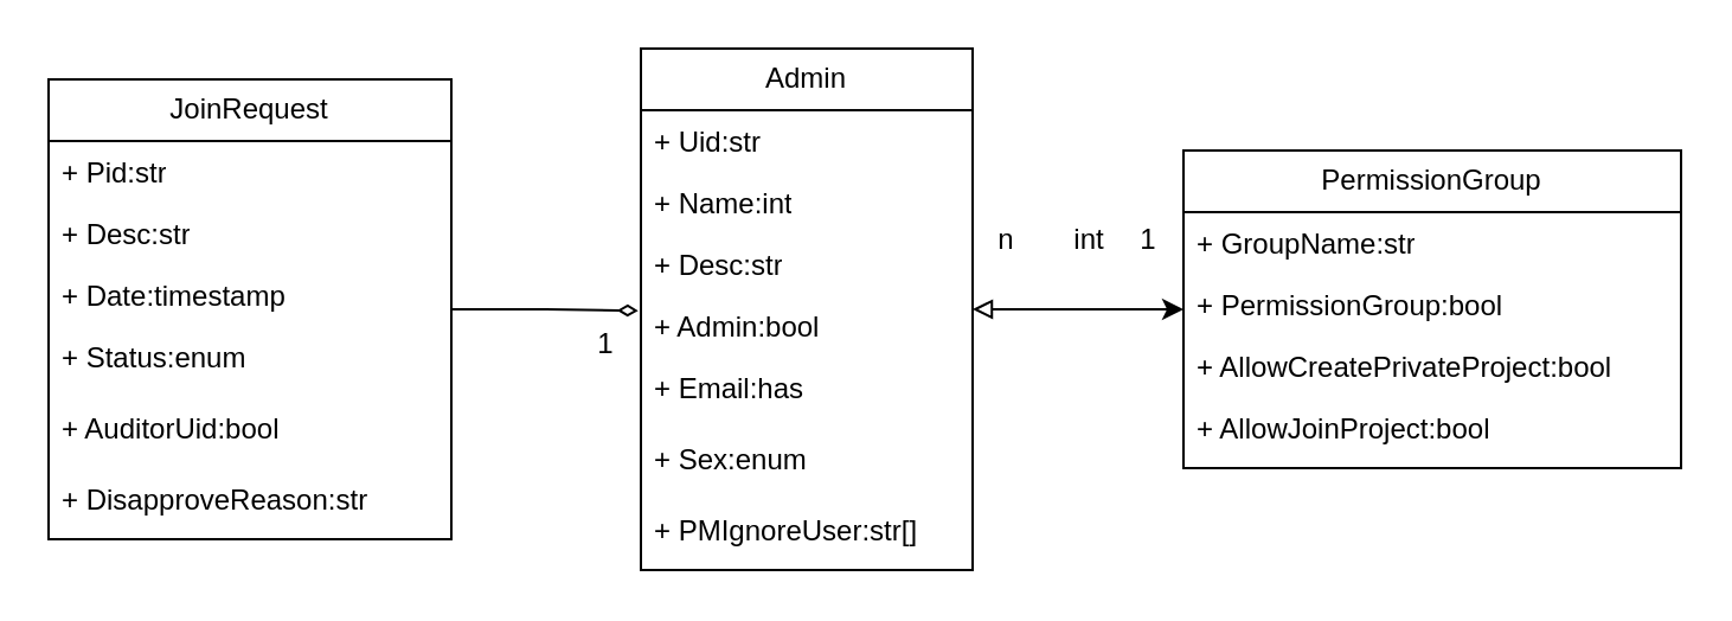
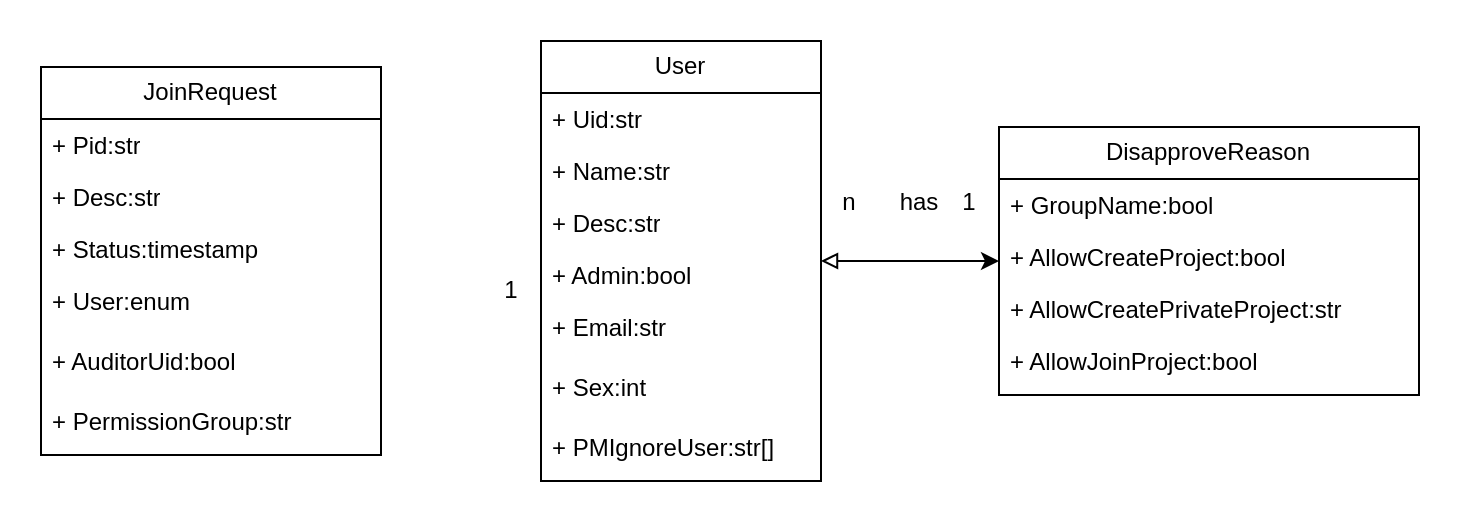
- <mxCell id="2" value="Admin" style="swimlane;fontStyle=0;childLayout=stackLayout;horizontal=1;startSize=26;fillColor=none;horizontalStack=0;resizeParent=1;resizeParentMax=0;resizeLast=0;collapsible=1;marginBottom=0;whiteSpace=wrap;html=1;" parent="1" vertex="1"><mxGeometry x="270" y="20" width="140" height="220" as="geometry" /></mxCell>
+ <mxCell id="2" value="User" style="swimlane;fontStyle=0;childLayout=stackLayout;horizontal=1;startSize=26;fillColor=none;horizontalStack=0;resizeParent=1;resizeParentMax=0;resizeLast=0;collapsible=1;marginBottom=0;whiteSpace=wrap;html=1;" parent="1" vertex="1"><mxGeometry x="270" y="20" width="140" height="220" as="geometry" /></mxCell>
- <mxCell id="19" value="PermissionGroup" style="swimlane;fontStyle=0;childLayout=stackLayout;horizontal=1;startSize=26;fillColor=none;horizontalStack=0;resizeParent=1;resizeParentMax=0;resizeLast=0;collapsible=1;marginBottom=0;whiteSpace=wrap;html=1;" parent="1" vertex="1"><mxGeometry x="499" y="63" width="210" height="134" as="geometry" /></mxCell>
+ <mxCell id="19" value="DisapproveReason" style="swimlane;fontStyle=0;childLayout=stackLayout;horizontal=1;startSize=26;fillColor=none;horizontalStack=0;resizeParent=1;resizeParentMax=0;resizeLast=0;collapsible=1;marginBottom=0;whiteSpace=wrap;html=1;" parent="1" vertex="1"><mxGeometry x="499" y="63" width="210" height="134" as="geometry" /></mxCell>
- <mxCell id="4" value="+ Name:int" style="text;strokeColor=none;fillColor=none;align=left;verticalAlign=top;spacingLeft=4;spacingRight=4;overflow=hidden;rotatable=0;points=[[0,0.5],[1,0.5]];portConstraint=eastwest;whiteSpace=wrap;html=1;" parent="2" vertex="1"><mxGeometry y="52" width="140" height="26" as="geometry" /></mxCell>
+ <mxCell id="4" value="+ Name:str" style="text;strokeColor=none;fillColor=none;align=left;verticalAlign=top;spacingLeft=4;spacingRight=4;overflow=hidden;rotatable=0;points=[[0,0.5],[1,0.5]];portConstraint=eastwest;whiteSpace=wrap;html=1;" parent="2" vertex="1"><mxGeometry y="52" width="140" height="26" as="geometry" /></mxCell>
- <mxCell id="27" value="int" style="text;html=1;align=center;verticalAlign=middle;resizable=0;points=[];autosize=1;strokeColor=none;fillColor=none;" parent="1" vertex="1"><mxGeometry x="439" y="86" width="40" height="30" as="geometry" /></mxCell>
+ <mxCell id="27" value="has" style="text;html=1;align=center;verticalAlign=middle;resizable=0;points=[];autosize=1;strokeColor=none;fillColor=none;" parent="1" vertex="1"><mxGeometry x="439" y="86" width="40" height="30" as="geometry" /></mxCell>
- <mxCell id="20" value="+ GroupName:str" style="text;strokeColor=none;fillColor=none;align=left;verticalAlign=top;spacingLeft=4;spacingRight=4;overflow=hidden;rotatable=0;points=[[0,0.5],[1,0.5]];portConstraint=eastwest;whiteSpace=wrap;html=1;" parent="19" vertex="1"><mxGeometry y="26" width="210" height="26" as="geometry" /></mxCell>
+ <mxCell id="20" value="+ GroupName:bool" style="text;strokeColor=none;fillColor=none;align=left;verticalAlign=top;spacingLeft=4;spacingRight=4;overflow=hidden;rotatable=0;points=[[0,0.5],[1,0.5]];portConstraint=eastwest;whiteSpace=wrap;html=1;" parent="19" vertex="1"><mxGeometry y="26" width="210" height="26" as="geometry" /></mxCell>
- <mxCell id="14" value="+ Date:timestamp" style="text;strokeColor=none;fillColor=none;align=left;verticalAlign=top;spacingLeft=4;spacingRight=4;overflow=hidden;rotatable=0;points=[[0,0.5],[1,0.5]];portConstraint=eastwest;whiteSpace=wrap;html=1;" parent="11" vertex="1"><mxGeometry y="78" width="170" height="26" as="geometry" /></mxCell>
+ <mxCell id="14" value="+ Status:timestamp" style="text;strokeColor=none;fillColor=none;align=left;verticalAlign=top;spacingLeft=4;spacingRight=4;overflow=hidden;rotatable=0;points=[[0,0.5],[1,0.5]];portConstraint=eastwest;whiteSpace=wrap;html=1;" parent="11" vertex="1"><mxGeometry y="78" width="170" height="26" as="geometry" /></mxCell>
- <mxCell id="21" value="+ PermissionGroup:bool" style="text;strokeColor=none;fillColor=none;align=left;verticalAlign=top;spacingLeft=4;spacingRight=4;overflow=hidden;rotatable=0;points=[[0,0.5],[1,0.5]];portConstraint=eastwest;whiteSpace=wrap;html=1;" parent="19" vertex="1"><mxGeometry y="52" width="210" height="26" as="geometry" /></mxCell>
+ <mxCell id="21" value="+ AllowCreateProject:bool" style="text;strokeColor=none;fillColor=none;align=left;verticalAlign=top;spacingLeft=4;spacingRight=4;overflow=hidden;rotatable=0;points=[[0,0.5],[1,0.5]];portConstraint=eastwest;whiteSpace=wrap;html=1;" parent="19" vertex="1"><mxGeometry y="52" width="210" height="26" as="geometry" /></mxCell>
- <mxCell id="10" style="edgeStyle=orthogonalEdgeStyle;rounded=0;orthogonalLoop=1;jettySize=auto;html=1;endArrow=diamondThin;endFill=0;entryX=-0.008;entryY=0.253;entryDx=0;entryDy=0;entryPerimeter=0;" parent="1" source="11" target="6" edge="1"><mxGeometry relative="1" as="geometry" /></mxCell>
- <mxCell id="15" value="+ Status:enum" style="text;whiteSpace=wrap;html=1;fontFamily=Helvetica;fontSize=12;fontColor=default;spacingLeft=4;" parent="11" vertex="1"><mxGeometry y="104" width="170" height="30" as="geometry" /></mxCell>
+ <mxCell id="15" value="+ User:enum" style="text;whiteSpace=wrap;html=1;fontFamily=Helvetica;fontSize=12;fontColor=default;spacingLeft=4;" parent="11" vertex="1"><mxGeometry y="104" width="170" height="30" as="geometry" /></mxCell>
- <mxCell id="22" value="+ AllowCreatePrivateProject:bool" style="text;strokeColor=none;fillColor=none;align=left;verticalAlign=top;spacingLeft=4;spacingRight=4;overflow=hidden;rotatable=0;points=[[0,0.5],[1,0.5]];portConstraint=eastwest;whiteSpace=wrap;html=1;" parent="19" vertex="1"><mxGeometry y="78" width="210" height="26" as="geometry" /></mxCell>
+ <mxCell id="22" value="+ AllowCreatePrivateProject:str" style="text;strokeColor=none;fillColor=none;align=left;verticalAlign=top;spacingLeft=4;spacingRight=4;overflow=hidden;rotatable=0;points=[[0,0.5],[1,0.5]];portConstraint=eastwest;whiteSpace=wrap;html=1;" parent="19" vertex="1"><mxGeometry y="78" width="210" height="26" as="geometry" /></mxCell>
- <mxCell id="7" value="+ Email:has" style="text;whiteSpace=wrap;html=1;fontFamily=Helvetica;fontSize=12;fontColor=default;spacingLeft=4;" parent="2" vertex="1"><mxGeometry y="130" width="140" height="30" as="geometry" /></mxCell>
+ <mxCell id="7" value="+ Email:str" style="text;whiteSpace=wrap;html=1;fontFamily=Helvetica;fontSize=12;fontColor=default;spacingLeft=4;" parent="2" vertex="1"><mxGeometry y="130" width="140" height="30" as="geometry" /></mxCell>
- <mxCell id="8" value="+ Sex:enum" style="text;whiteSpace=wrap;html=1;fontFamily=Helvetica;fontSize=12;fontColor=default;spacingLeft=4;" parent="2" vertex="1"><mxGeometry y="160" width="140" height="30" as="geometry" /></mxCell>
+ <mxCell id="8" value="+ Sex:int" style="text;whiteSpace=wrap;html=1;fontFamily=Helvetica;fontSize=12;fontColor=default;spacingLeft=4;" parent="2" vertex="1"><mxGeometry y="160" width="140" height="30" as="geometry" /></mxCell>
- <mxCell id="17" value="+ DisapproveReason:str" style="text;whiteSpace=wrap;html=1;fontFamily=Helvetica;fontSize=12;fontColor=default;spacingLeft=4;" parent="11" vertex="1"><mxGeometry y="164" width="170" height="30" as="geometry" /></mxCell>
+ <mxCell id="17" value="+ PermissionGroup:str" style="text;whiteSpace=wrap;html=1;fontFamily=Helvetica;fontSize=12;fontColor=default;spacingLeft=4;" parent="11" vertex="1"><mxGeometry y="164" width="170" height="30" as="geometry" /></mxCell>
